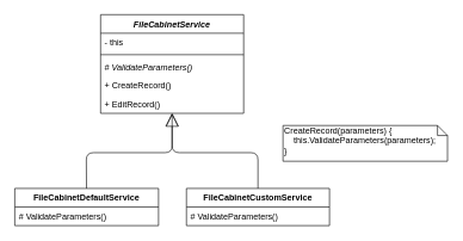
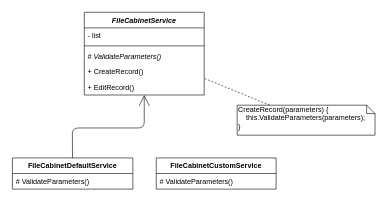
- <mxCell id="3" value="- this" style="text;strokeColor=none;fillColor=none;align=left;verticalAlign=top;spacingLeft=4;spacingRight=4;overflow=hidden;rotatable=0;points=[[0,0.5],[1,0.5]];portConstraint=eastwest;" parent="2" vertex="1"><mxGeometry y="26" width="200" height="26" as="geometry" /></mxCell>
+ <mxCell id="3" value="- list" style="text;strokeColor=none;fillColor=none;align=left;verticalAlign=top;spacingLeft=4;spacingRight=4;overflow=hidden;rotatable=0;points=[[0,0.5],[1,0.5]];portConstraint=eastwest;" parent="2" vertex="1"><mxGeometry y="26" width="200" height="26" as="geometry" /></mxCell>
+ <mxCell id="15" value="" style="endArrow=none;dashed=1;html=1;" parent="1" source="14" target="2" edge="1"><mxGeometry width="50" height="50" relative="1" as="geometry"><mxPoint x="-184" y="545" as="sourcePoint" /><mxPoint x="78.743" y="362.858" as="targetPoint" /></mxGeometry></mxCell>
- <mxCell id="13" value="" style="endArrow=block;endSize=16;endFill=0;html=1;" parent="1" source="10" target="2" edge="1"><mxGeometry width="160" relative="1" as="geometry"><mxPoint y="303" as="sourcePoint" x="-40" /><mxPoint x="120" y="303" as="targetPoint" /><Array as="points"><mxPoint x="360" y="213" /><mxPoint x="240" y="213" /></Array></mxGeometry></mxCell>
